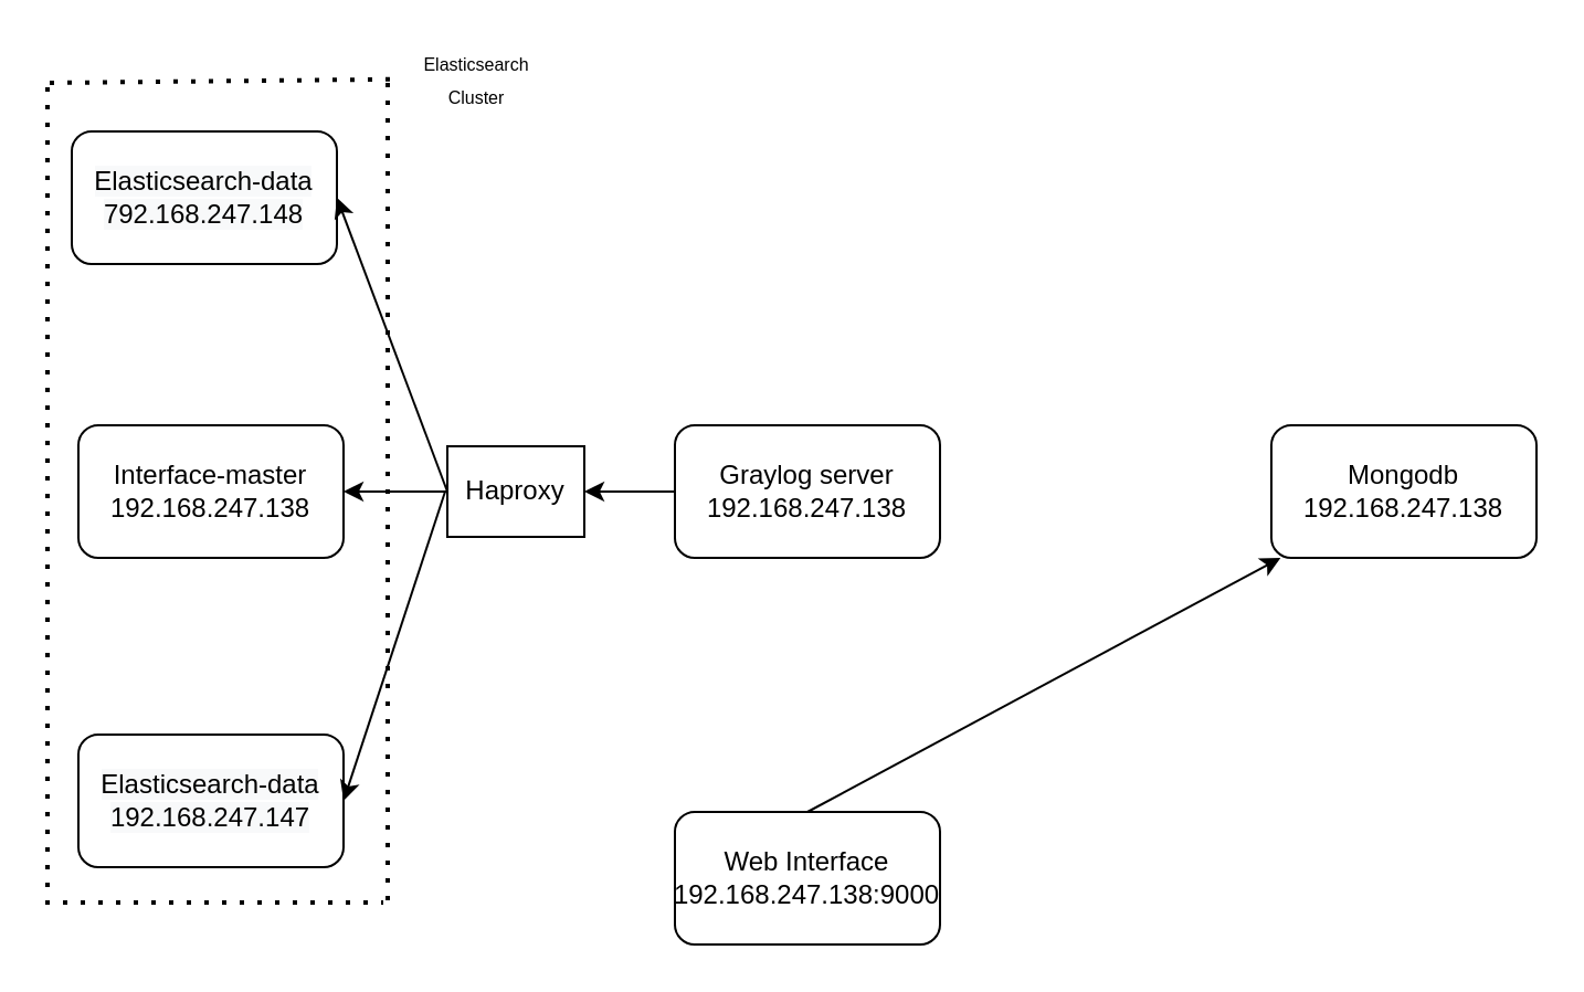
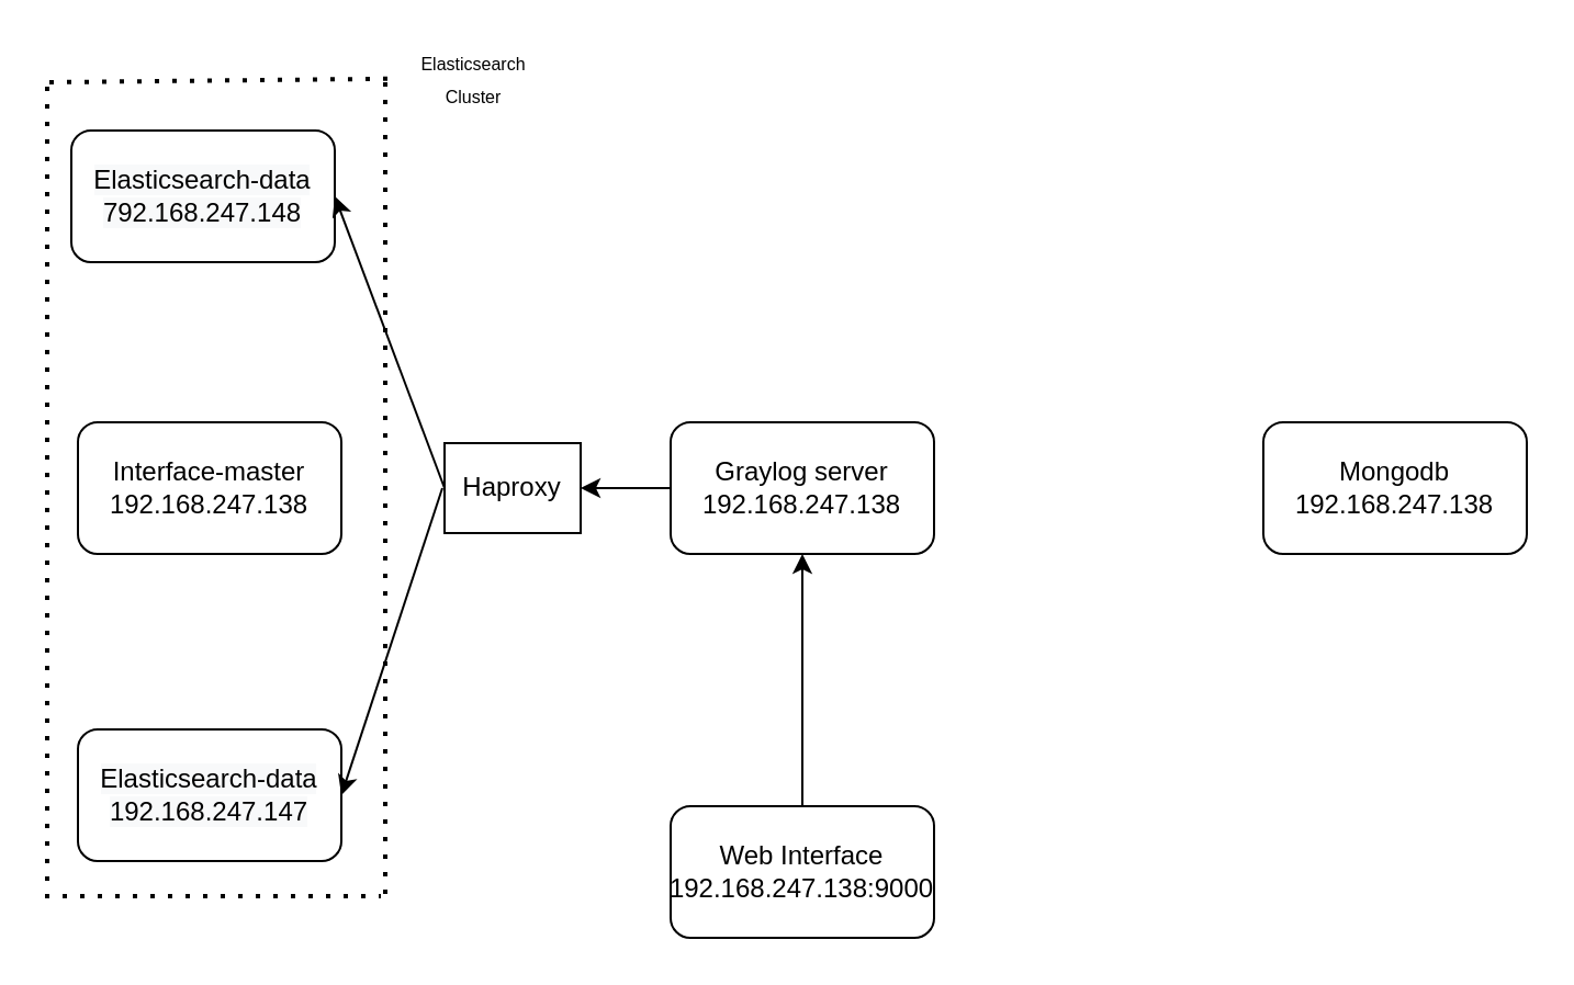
- <mxCell id="6" value="" style="endArrow=classic;html=1;rounded=0;exitX=0;exitY=0.5;exitDx=0;exitDy=0;entryX=1;entryY=0.5;entryDx=0;entryDy=0;" edge="1" parent="1" source="17" target="3"><mxGeometry width="50" height="50" relative="1" as="geometry"><mxPoint x="405" y="272" as="sourcePoint" /><mxPoint x="146" y="173" as="targetPoint" /></mxGeometry></mxCell>
- <mxCell id="7" value="" style="endArrow=classic;html=1;rounded=0;exitX=0.5;exitY=0;exitDx=0;exitDy=0;" edge="1" parent="1" source="5" target="4"><mxGeometry width="50" height="50" relative="1" as="geometry"><mxPoint x="405" y="272" as="sourcePoint" /><mxPoint x="455" y="222" as="targetPoint" /></mxGeometry></mxCell>
+ <mxCell id="7" value="" style="endArrow=classic;html=1;rounded=0;exitX=0.5;exitY=0;exitDx=0;exitDy=0;entryX=0.5;entryY=1;entryDx=0;entryDy=0;" edge="1" parent="1" source="5" target="2"><mxGeometry width="50" height="50" relative="1" as="geometry"><mxPoint x="405" y="272" as="sourcePoint" /><mxPoint x="455" y="222" as="targetPoint" /></mxGeometry></mxCell>
